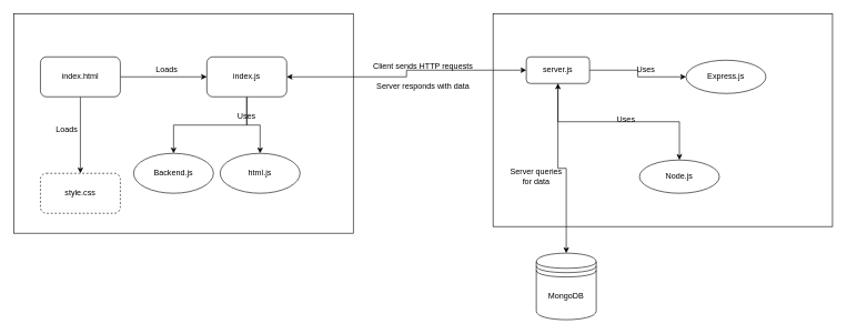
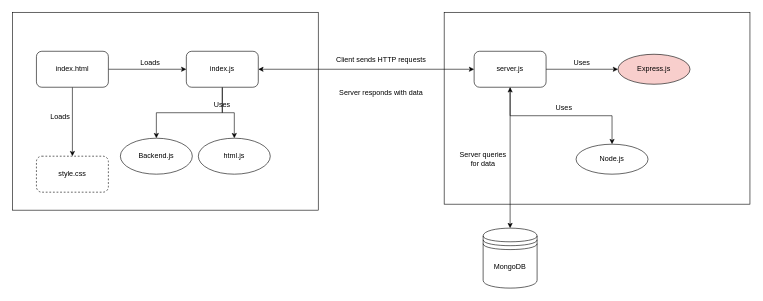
- <mxCell id="14" value="server.js" style="rounded=1;whiteSpace=wrap;html=1;" parent="1" vertex="1"><mxGeometry x="790" y="85" width="95" height="40" as="geometry" /></mxCell>
+ <mxCell id="14" value="server.js" style="rounded=1;whiteSpace=wrap;html=1;" parent="1" vertex="1"><mxGeometry x="790" y="85" width="120" height="60" as="geometry" /></mxCell>
- <mxCell id="16" value="Express.js" style="ellipse;whiteSpace=wrap;html=1;" parent="1" vertex="1"><mxGeometry x="1030" y="90" width="120" height="50" as="geometry" /></mxCell>
+ <mxCell id="16" value="Express.js" style="ellipse;whiteSpace=wrap;html=1;fillColor=#f8cecc;" parent="1" vertex="1"><mxGeometry x="1030" y="90" width="120" height="50" as="geometry" /></mxCell>
- <mxCell id="23" value="Server responds with data" style="text;html=1;align=center;verticalAlign=middle;whiteSpace=wrap;rounded=0;" parent="1" vertex="1"><mxGeometry x="550" y="115" width="170" height="30" as="geometry" /></mxCell>
+ <mxCell id="23" value="Server responds with data" style="text;html=1;align=center;verticalAlign=middle;whiteSpace=wrap;rounded=0;" parent="1" vertex="1"><mxGeometry x="550" y="140" width="170" height="30" as="geometry" /></mxCell>
